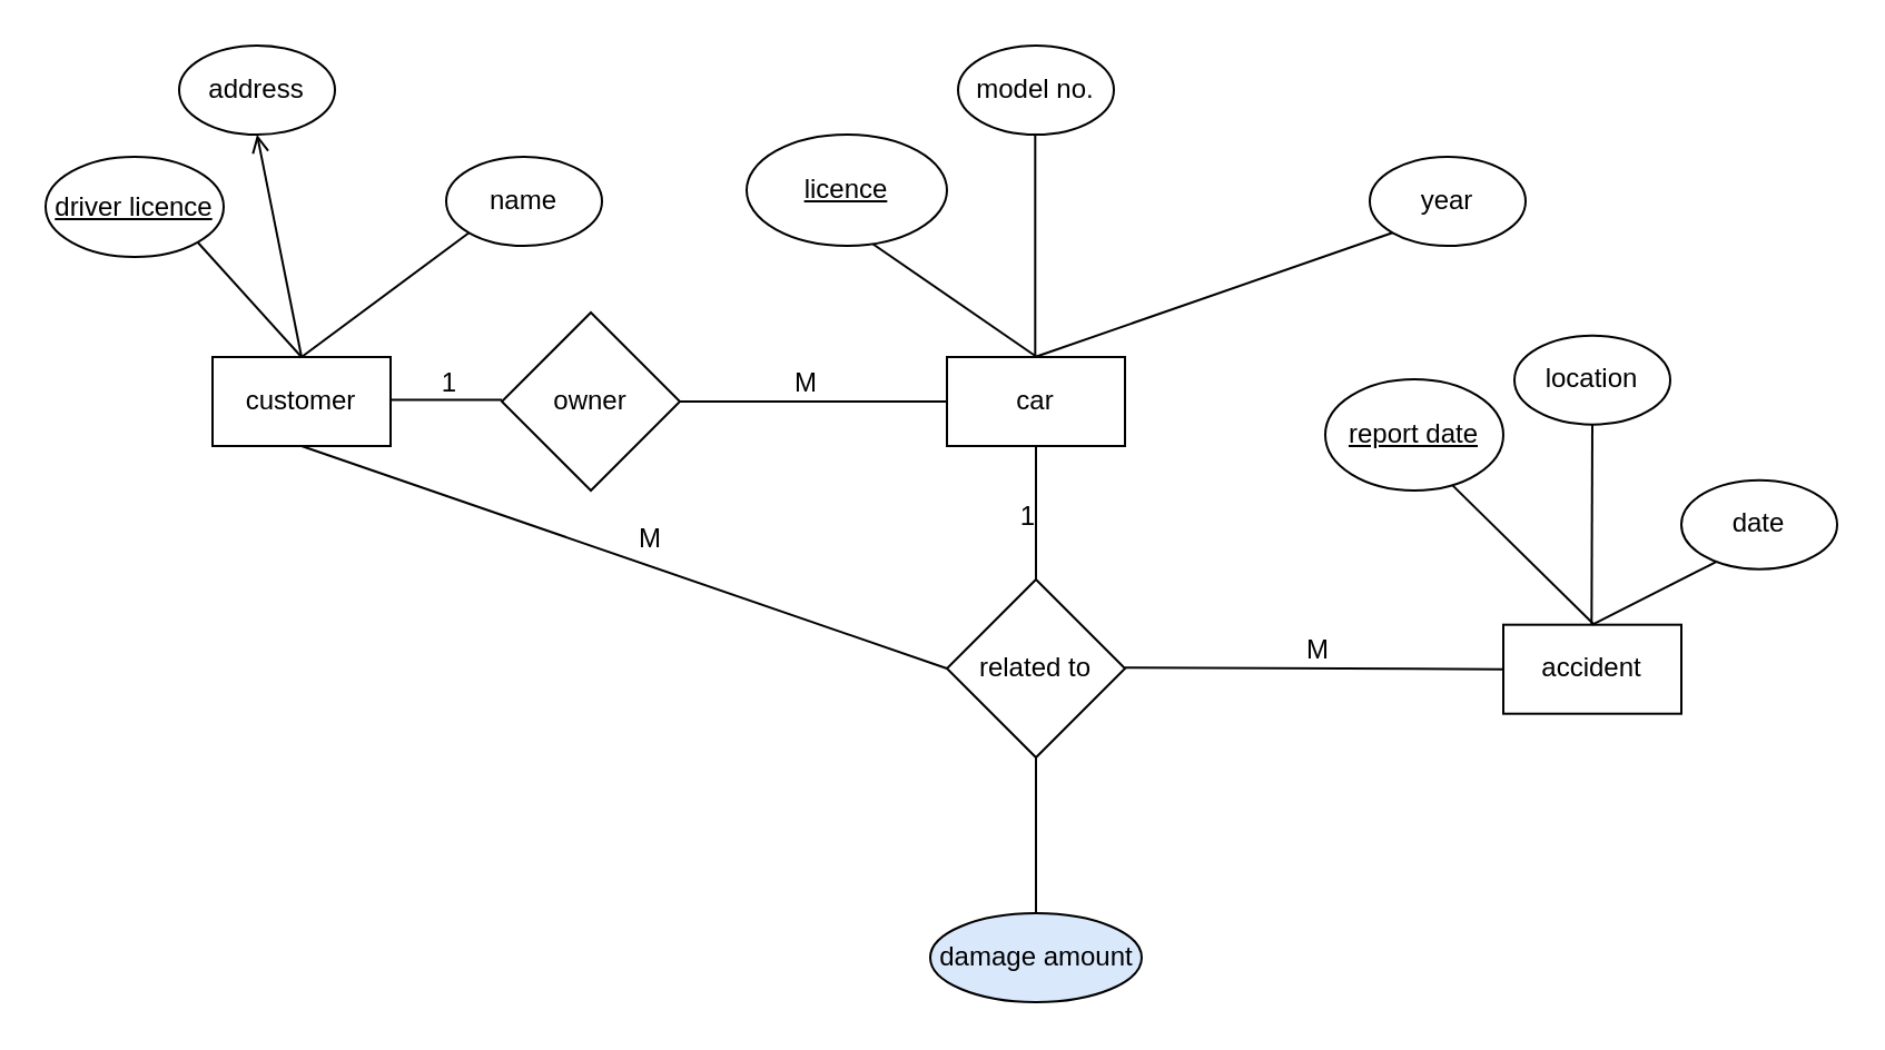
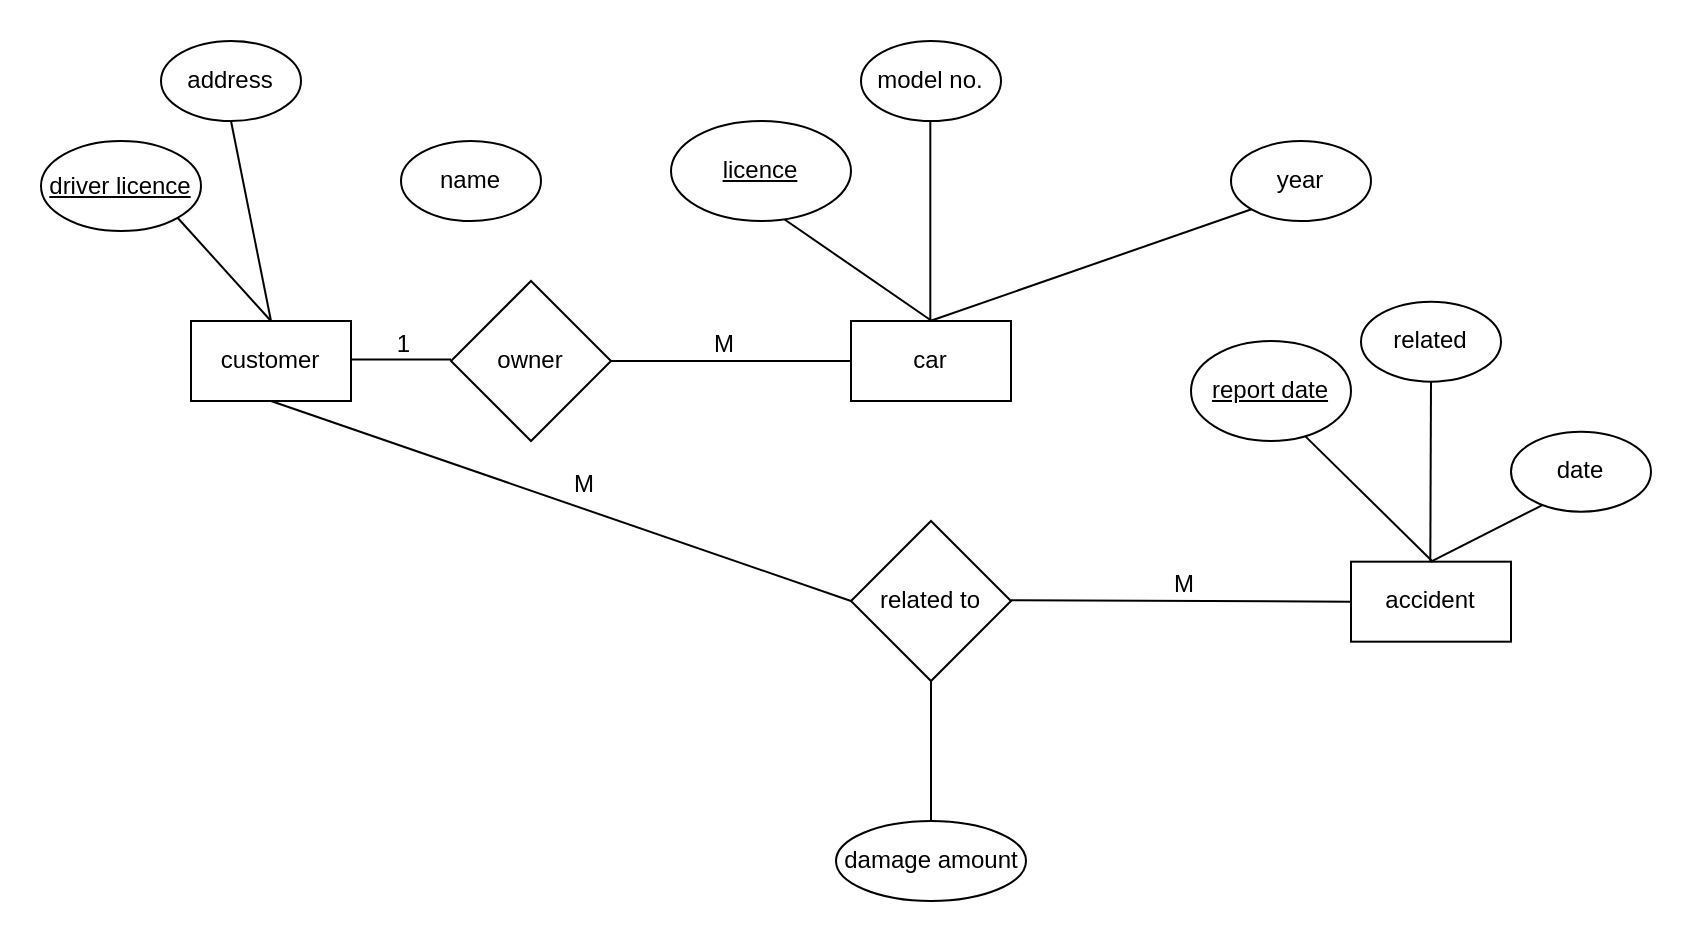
- <mxCell id="25" value="" style="endArrow=open;html=1;rounded=0;entryX=0.5;entryY=1;entryDx=0;entryDy=0;exitX=0.5;exitY=0;exitDx=0;exitDy=0;" edge="1" parent="1" source="3" target="7"><mxGeometry relative="1" as="geometry"><mxPoint x="50" y="130" as="sourcePoint" /><mxPoint x="210" y="130" as="targetPoint" /></mxGeometry></mxCell>
+ <mxCell id="25" value="" style="endArrow=none;html=1;rounded=0;entryX=0.5;entryY=1;entryDx=0;entryDy=0;exitX=0.5;exitY=0;exitDx=0;exitDy=0;" edge="1" parent="1" source="3" target="7"><mxGeometry relative="1" as="geometry"><mxPoint x="50" y="130" as="sourcePoint" /><mxPoint x="210" y="130" as="targetPoint" /></mxGeometry></mxCell>
- <mxCell id="26" value="" style="endArrow=none;html=1;rounded=0;entryX=0;entryY=1;entryDx=0;entryDy=0;exitX=0.5;exitY=0;exitDx=0;exitDy=0;" edge="1" parent="1" source="3" target="8"><mxGeometry relative="1" as="geometry"><mxPoint x="65" y="130" as="sourcePoint" /><mxPoint x="225" y="130" as="targetPoint" /></mxGeometry></mxCell>
- <mxCell id="12" value="location" style="ellipse;whiteSpace=wrap;html=1;" vertex="1" parent="1"><mxGeometry x="680" y="150.34" width="70" height="40" as="geometry" /></mxCell>
+ <mxCell id="12" value="related" style="ellipse;whiteSpace=wrap;html=1;" vertex="1" parent="1"><mxGeometry x="680" y="150.34" width="70" height="40" as="geometry" /></mxCell>
- <mxCell id="23" value="" style="endArrow=none;html=1;rounded=0;exitX=0.5;exitY=0;exitDx=0;exitDy=0;entryX=0.5;entryY=1;entryDx=0;entryDy=0;" edge="1" parent="1" source="5" target="2"><mxGeometry relative="1" as="geometry"><mxPoint x="355" y="220" as="sourcePoint" /><mxPoint x="515" y="220" as="targetPoint" /></mxGeometry></mxCell>
- <mxCell id="24" value="1" style="resizable=0;html=1;align=right;verticalAlign=bottom;" connectable="0" vertex="1" parent="23"><mxGeometry x="1" relative="1" as="geometry"><mxPoint y="40" as="offset" /></mxGeometry></mxCell>
- <mxCell id="13" value="damage amount" style="ellipse;whiteSpace=wrap;html=1;fillColor=#dae8fc;" vertex="1" parent="1"><mxGeometry x="417.5" y="410" width="95" height="40" as="geometry" /></mxCell>
+ <mxCell id="13" value="damage amount" style="ellipse;whiteSpace=wrap;html=1;" vertex="1" parent="1"><mxGeometry x="417.5" y="410" width="95" height="40" as="geometry" /></mxCell>
